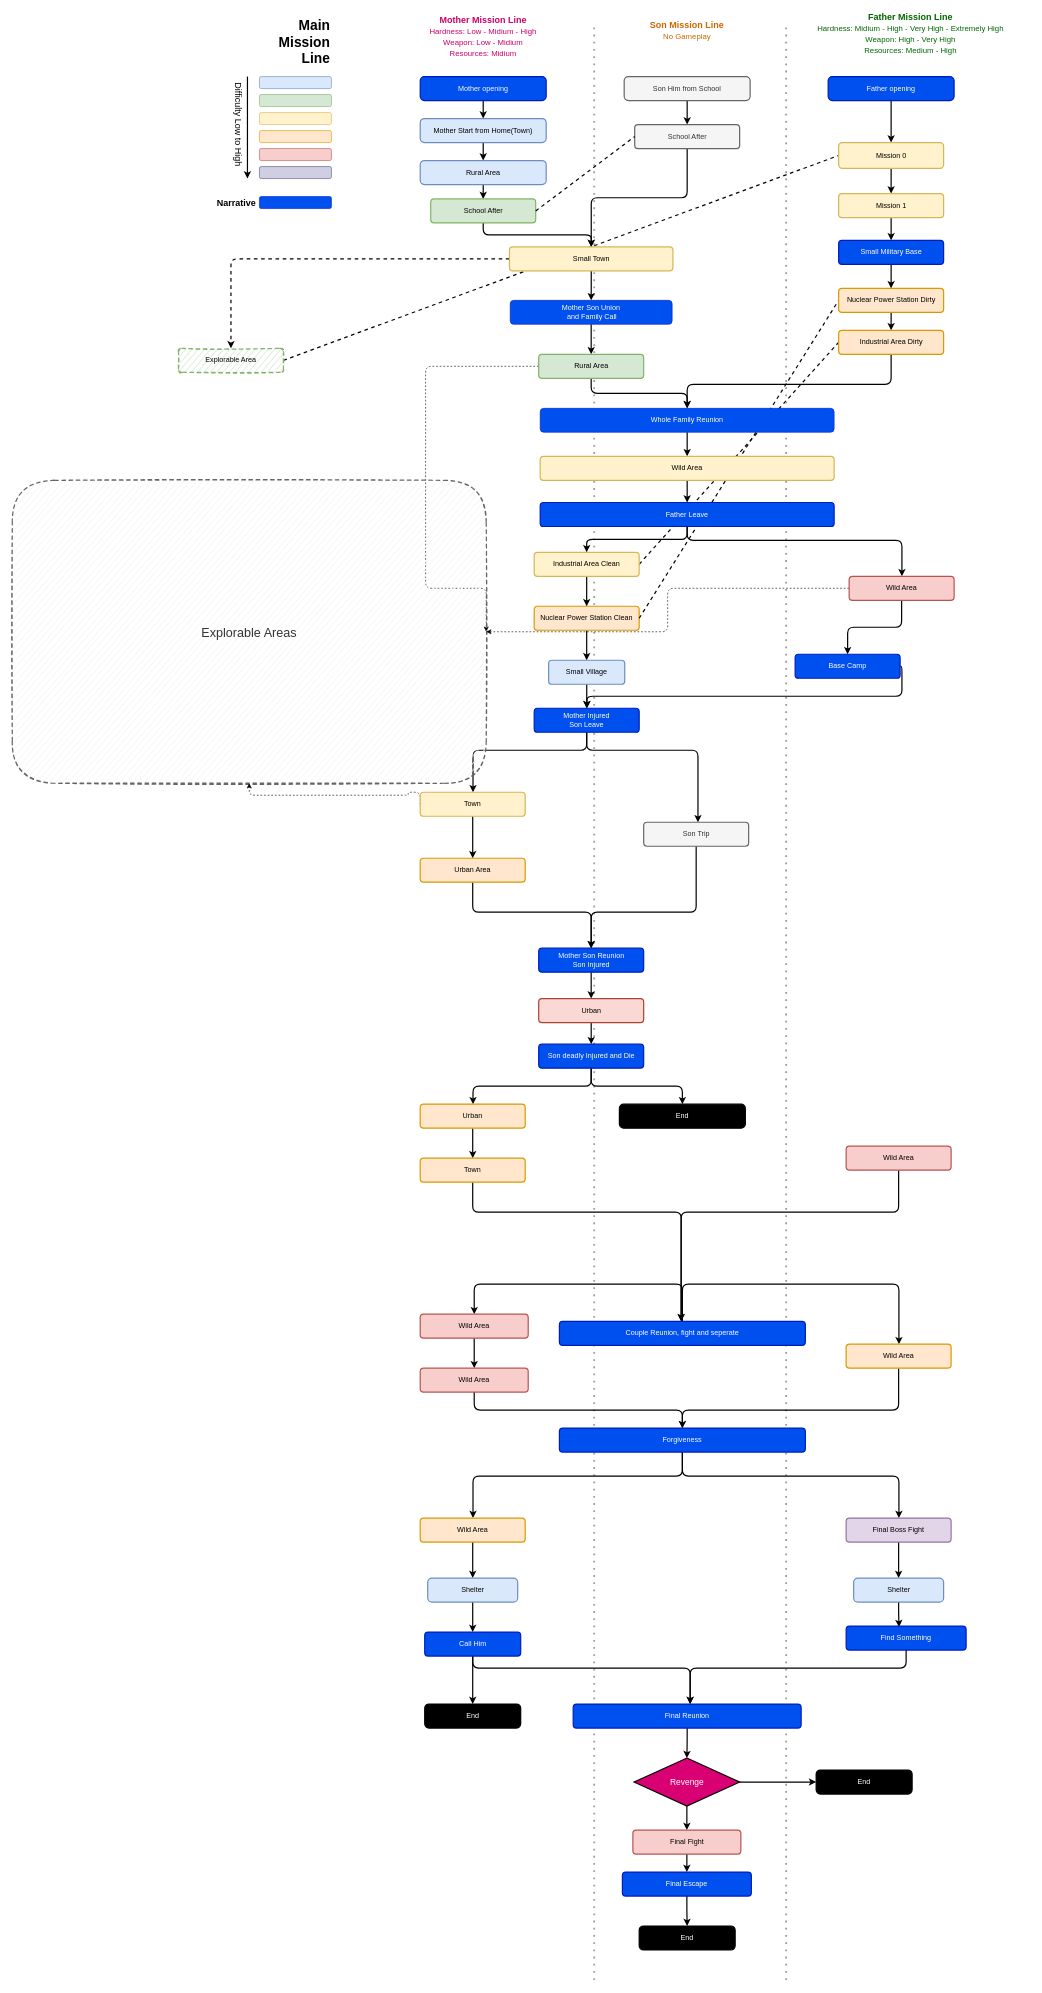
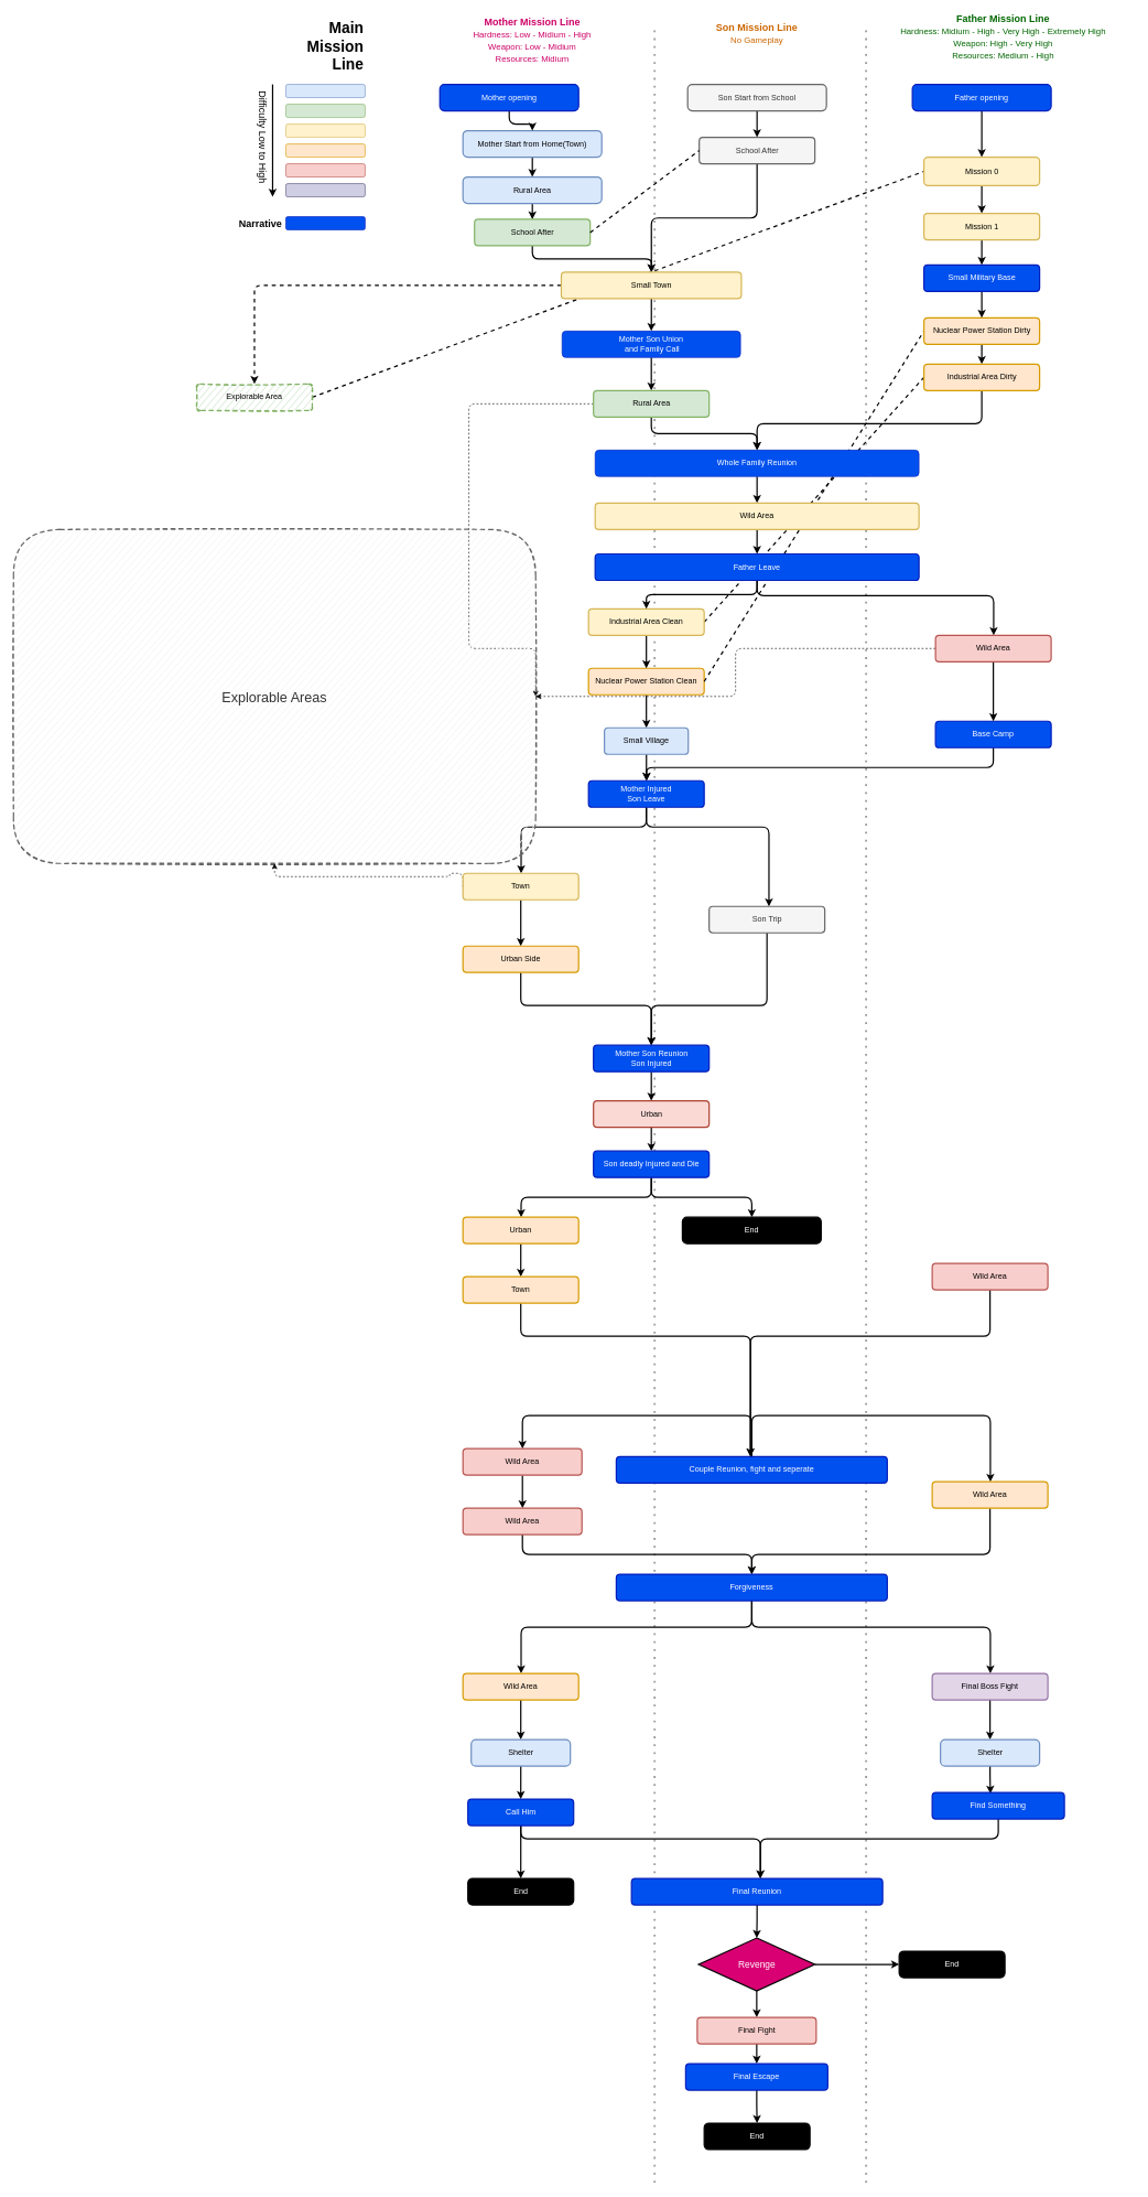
- <mxCell id="47" value="Mother opening" style="rounded=1;whiteSpace=wrap;html=1;absoluteArcSize=1;arcSize=14;strokeWidth=2;fillColor=#0050ef;strokeColor=#001DBC;fontColor=#ffffff;" vertex="1" parent="1"><mxGeometry x="700" y="127" width="210" height="40" as="geometry" /></mxCell>
+ <mxCell id="47" value="Mother opening" style="rounded=1;whiteSpace=wrap;html=1;absoluteArcSize=1;arcSize=14;strokeWidth=2;fillColor=#0050ef;strokeColor=#001DBC;fontColor=#ffffff;" vertex="1" parent="1"><mxGeometry x="665" y="127" width="210" height="40" as="geometry" /></mxCell>
- <mxCell id="9" value="Son Him from School" style="rounded=1;whiteSpace=wrap;html=1;absoluteArcSize=1;arcSize=14;strokeWidth=2;fillColor=#f5f5f5;fontColor=#333333;strokeColor=#666666;" vertex="1" parent="1"><mxGeometry x="1040" y="127" width="210" height="40" as="geometry" /></mxCell>
+ <mxCell id="9" value="Son Start from School" style="rounded=1;whiteSpace=wrap;html=1;absoluteArcSize=1;arcSize=14;strokeWidth=2;fillColor=#f5f5f5;fontColor=#333333;strokeColor=#666666;" vertex="1" parent="1"><mxGeometry x="1040" y="127" width="210" height="40" as="geometry" /></mxCell>
- <mxCell id="65" value="Base Camp&lt;br&gt;" style="whiteSpace=wrap;html=1;rounded=1;arcSize=14;strokeWidth=2;fillColor=#0050ef;strokeColor=#001DBC;fontColor=#ffffff;" vertex="1" parent="1"><mxGeometry x="1325" y="1090" width="175" height="40" as="geometry" /></mxCell>
+ <mxCell id="65" value="Base Camp&lt;br&gt;" style="whiteSpace=wrap;html=1;rounded=1;arcSize=14;strokeWidth=2;fillColor=#0050ef;strokeColor=#001DBC;fontColor=#ffffff;" vertex="1" parent="1"><mxGeometry x="1415" y="1090" width="175" height="40" as="geometry" /></mxCell>
- <mxCell id="83" value="Urban Area" style="whiteSpace=wrap;html=1;rounded=1;arcSize=14;strokeWidth=2;fillColor=#ffe6cc;strokeColor=#d79b00;" vertex="1" parent="1"><mxGeometry x="700" y="1430" width="175" height="40" as="geometry" /></mxCell>
+ <mxCell id="83" value="Urban Side" style="whiteSpace=wrap;html=1;rounded=1;arcSize=14;strokeWidth=2;fillColor=#ffe6cc;strokeColor=#d79b00;" vertex="1" parent="1"><mxGeometry x="700" y="1430" width="175" height="40" as="geometry" /></mxCell>
